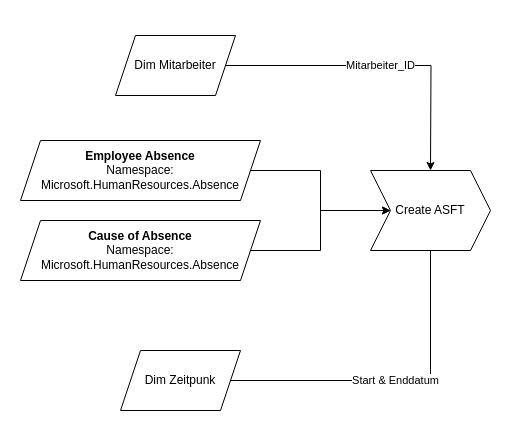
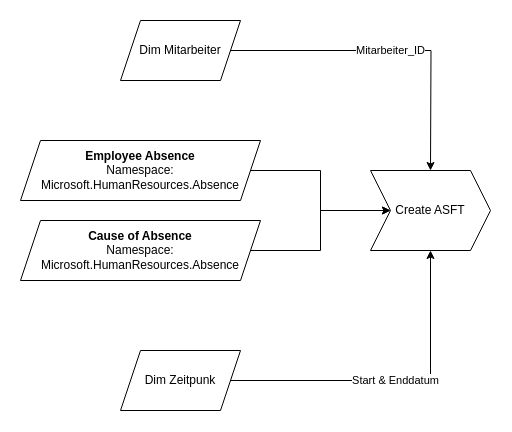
- <mxCell id="3" value="Dim Mitarbeiter" style="shape=parallelogram;perimeter=parallelogramPerimeter;whiteSpace=wrap;html=1;fixedSize=1;" parent="1" vertex="1"><mxGeometry x="115" y="35" width="120" height="60" as="geometry" /></mxCell>
+ <mxCell id="3" value="Dim Mitarbeiter" style="shape=parallelogram;perimeter=parallelogramPerimeter;whiteSpace=wrap;html=1;fixedSize=1;" parent="1" vertex="1"><mxGeometry x="120" y="20" width="120" height="60" as="geometry" /></mxCell>
- <mxCell id="9" value="Start &amp;amp; Enddatum" style="edgeStyle=orthogonalEdgeStyle;rounded=0;orthogonalLoop=1;jettySize=auto;html=1;entryX=0.5;entryY=1;entryDx=0;entryDy=0;exitX=1;exitY=0.5;exitDx=0;exitDy=0;endArrow=none;" parent="1" target="8" edge="1" source="10"><mxGeometry relative="1" as="geometry"><mxPoint x="250" y="430" as="sourcePoint" /></mxGeometry></mxCell>
+ <mxCell id="9" value="Start &amp;amp; Enddatum" style="edgeStyle=orthogonalEdgeStyle;rounded=0;orthogonalLoop=1;jettySize=auto;html=1;entryX=0.5;entryY=1;entryDx=0;entryDy=0;exitX=1;exitY=0.5;exitDx=0;exitDy=0;" parent="1" target="8" edge="1" source="10"><mxGeometry relative="1" as="geometry"><mxPoint x="250" y="430" as="sourcePoint" /></mxGeometry></mxCell>
